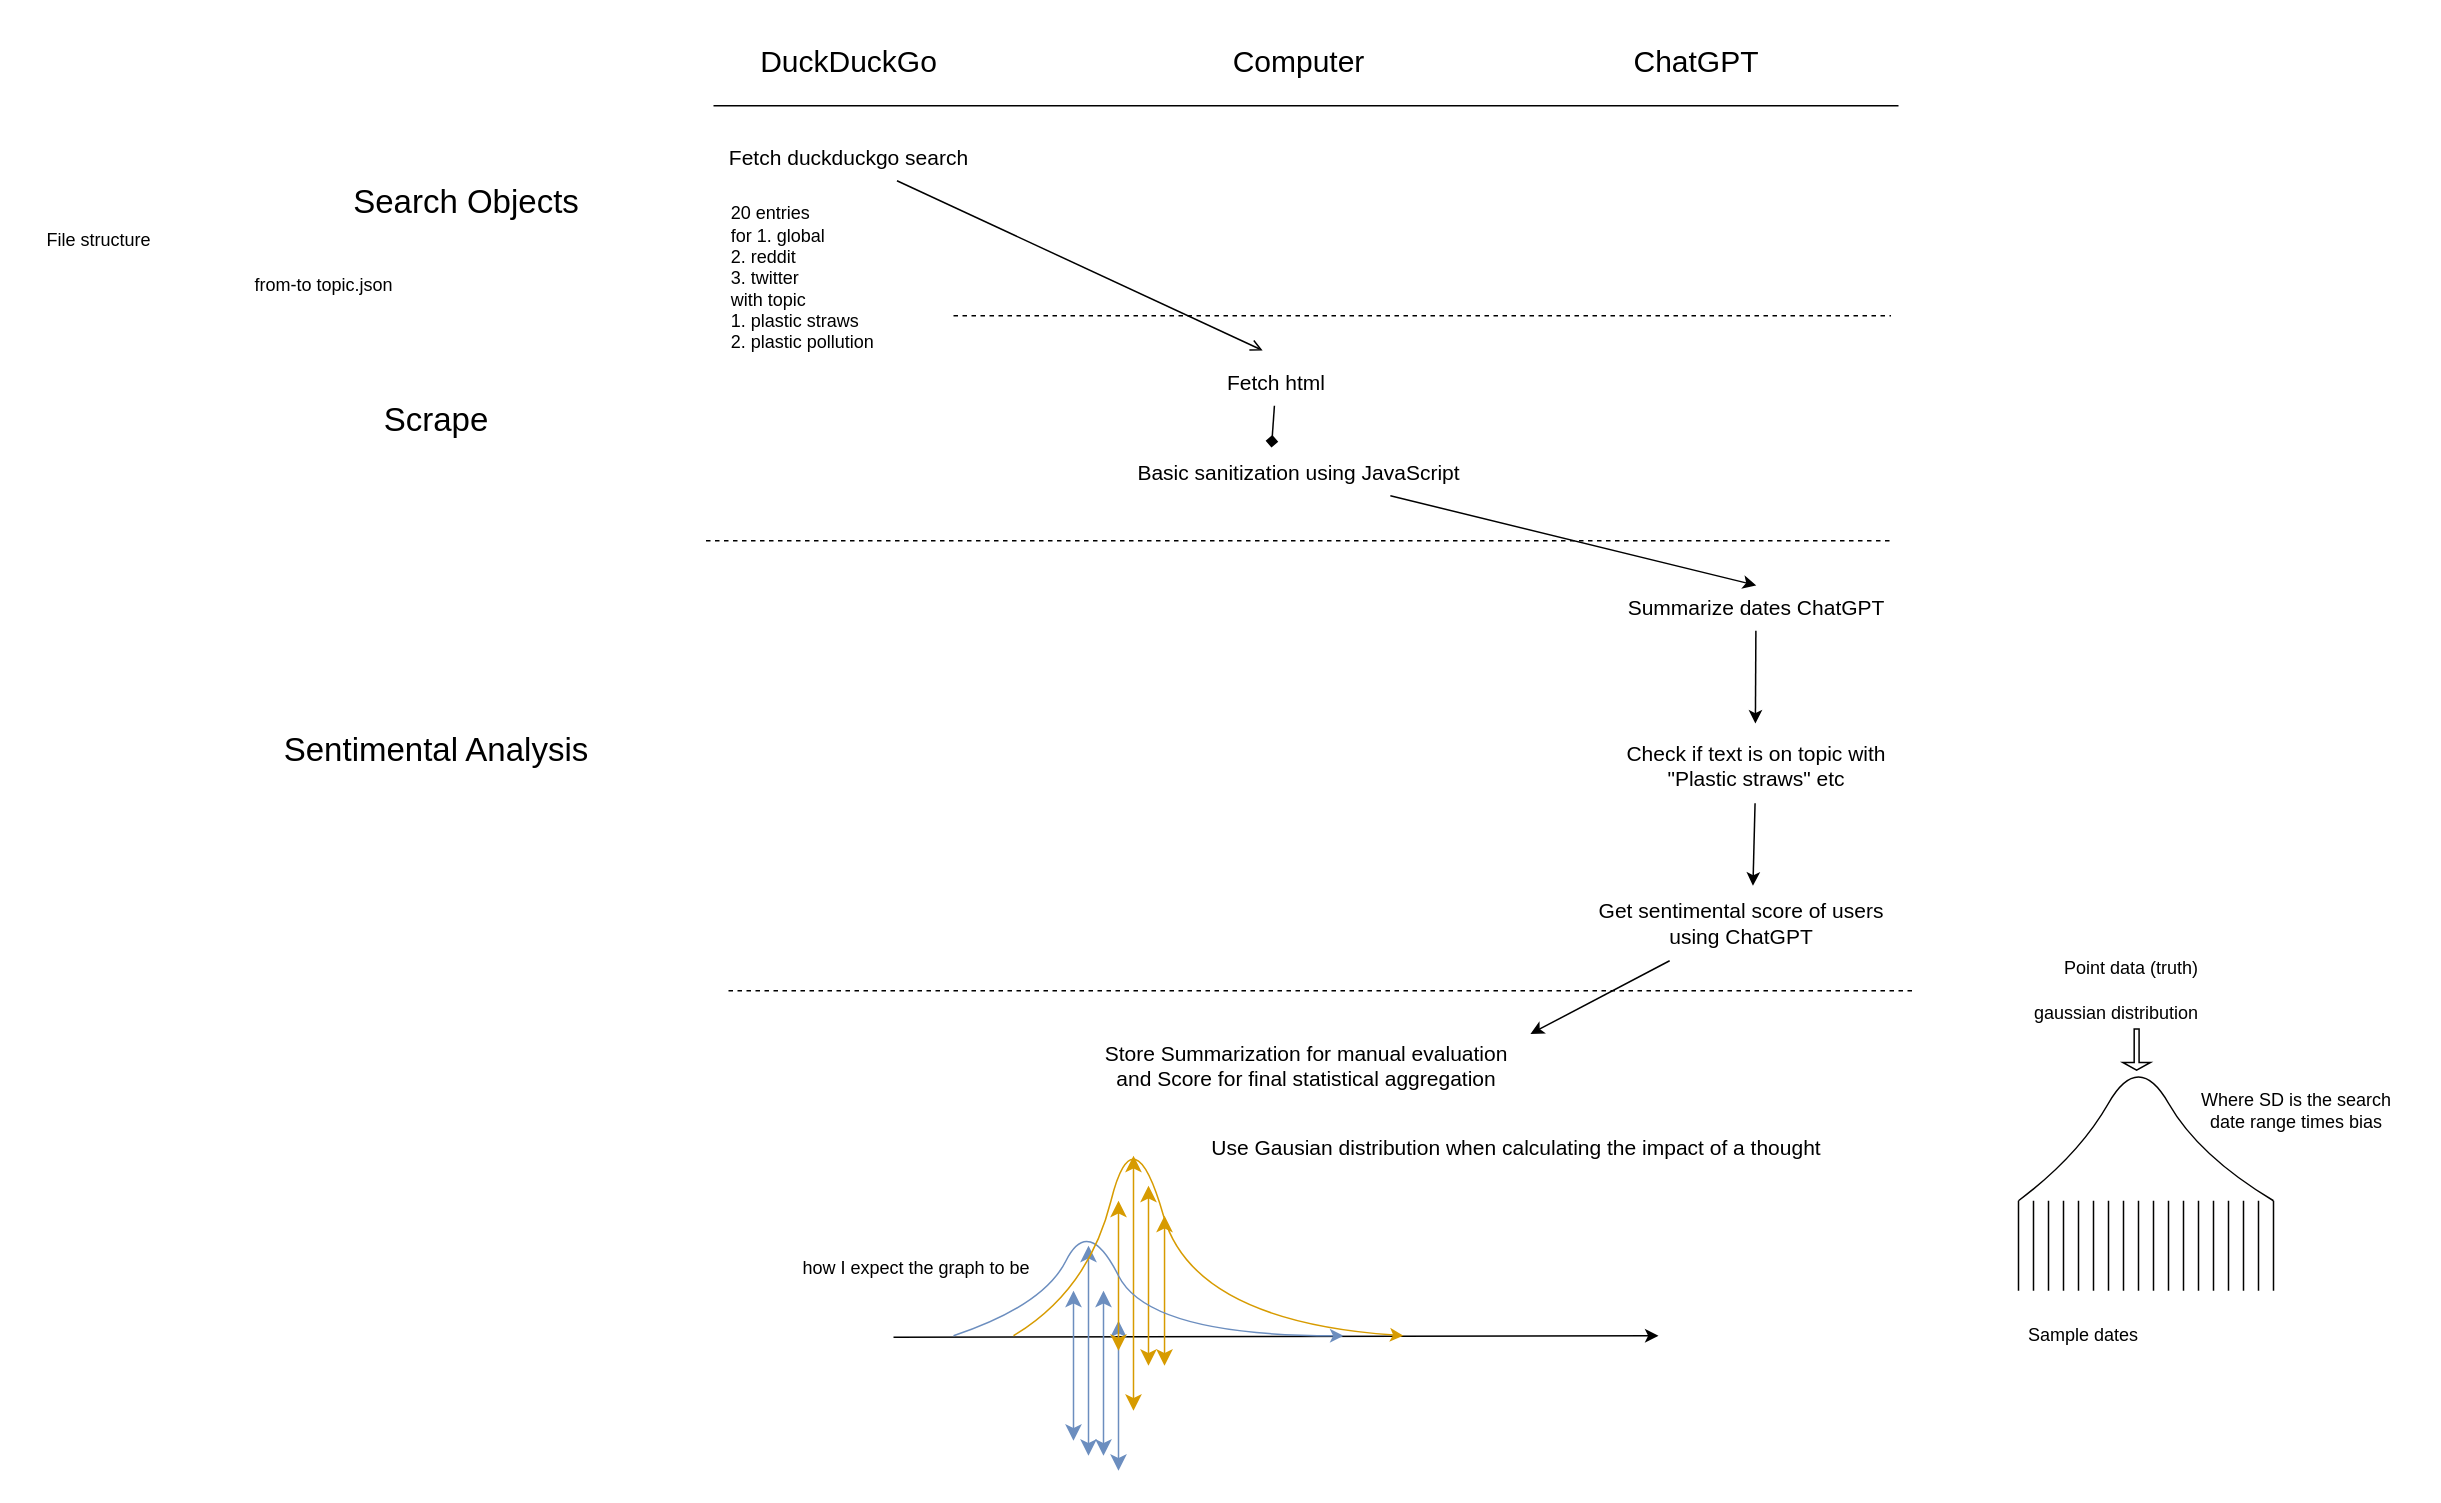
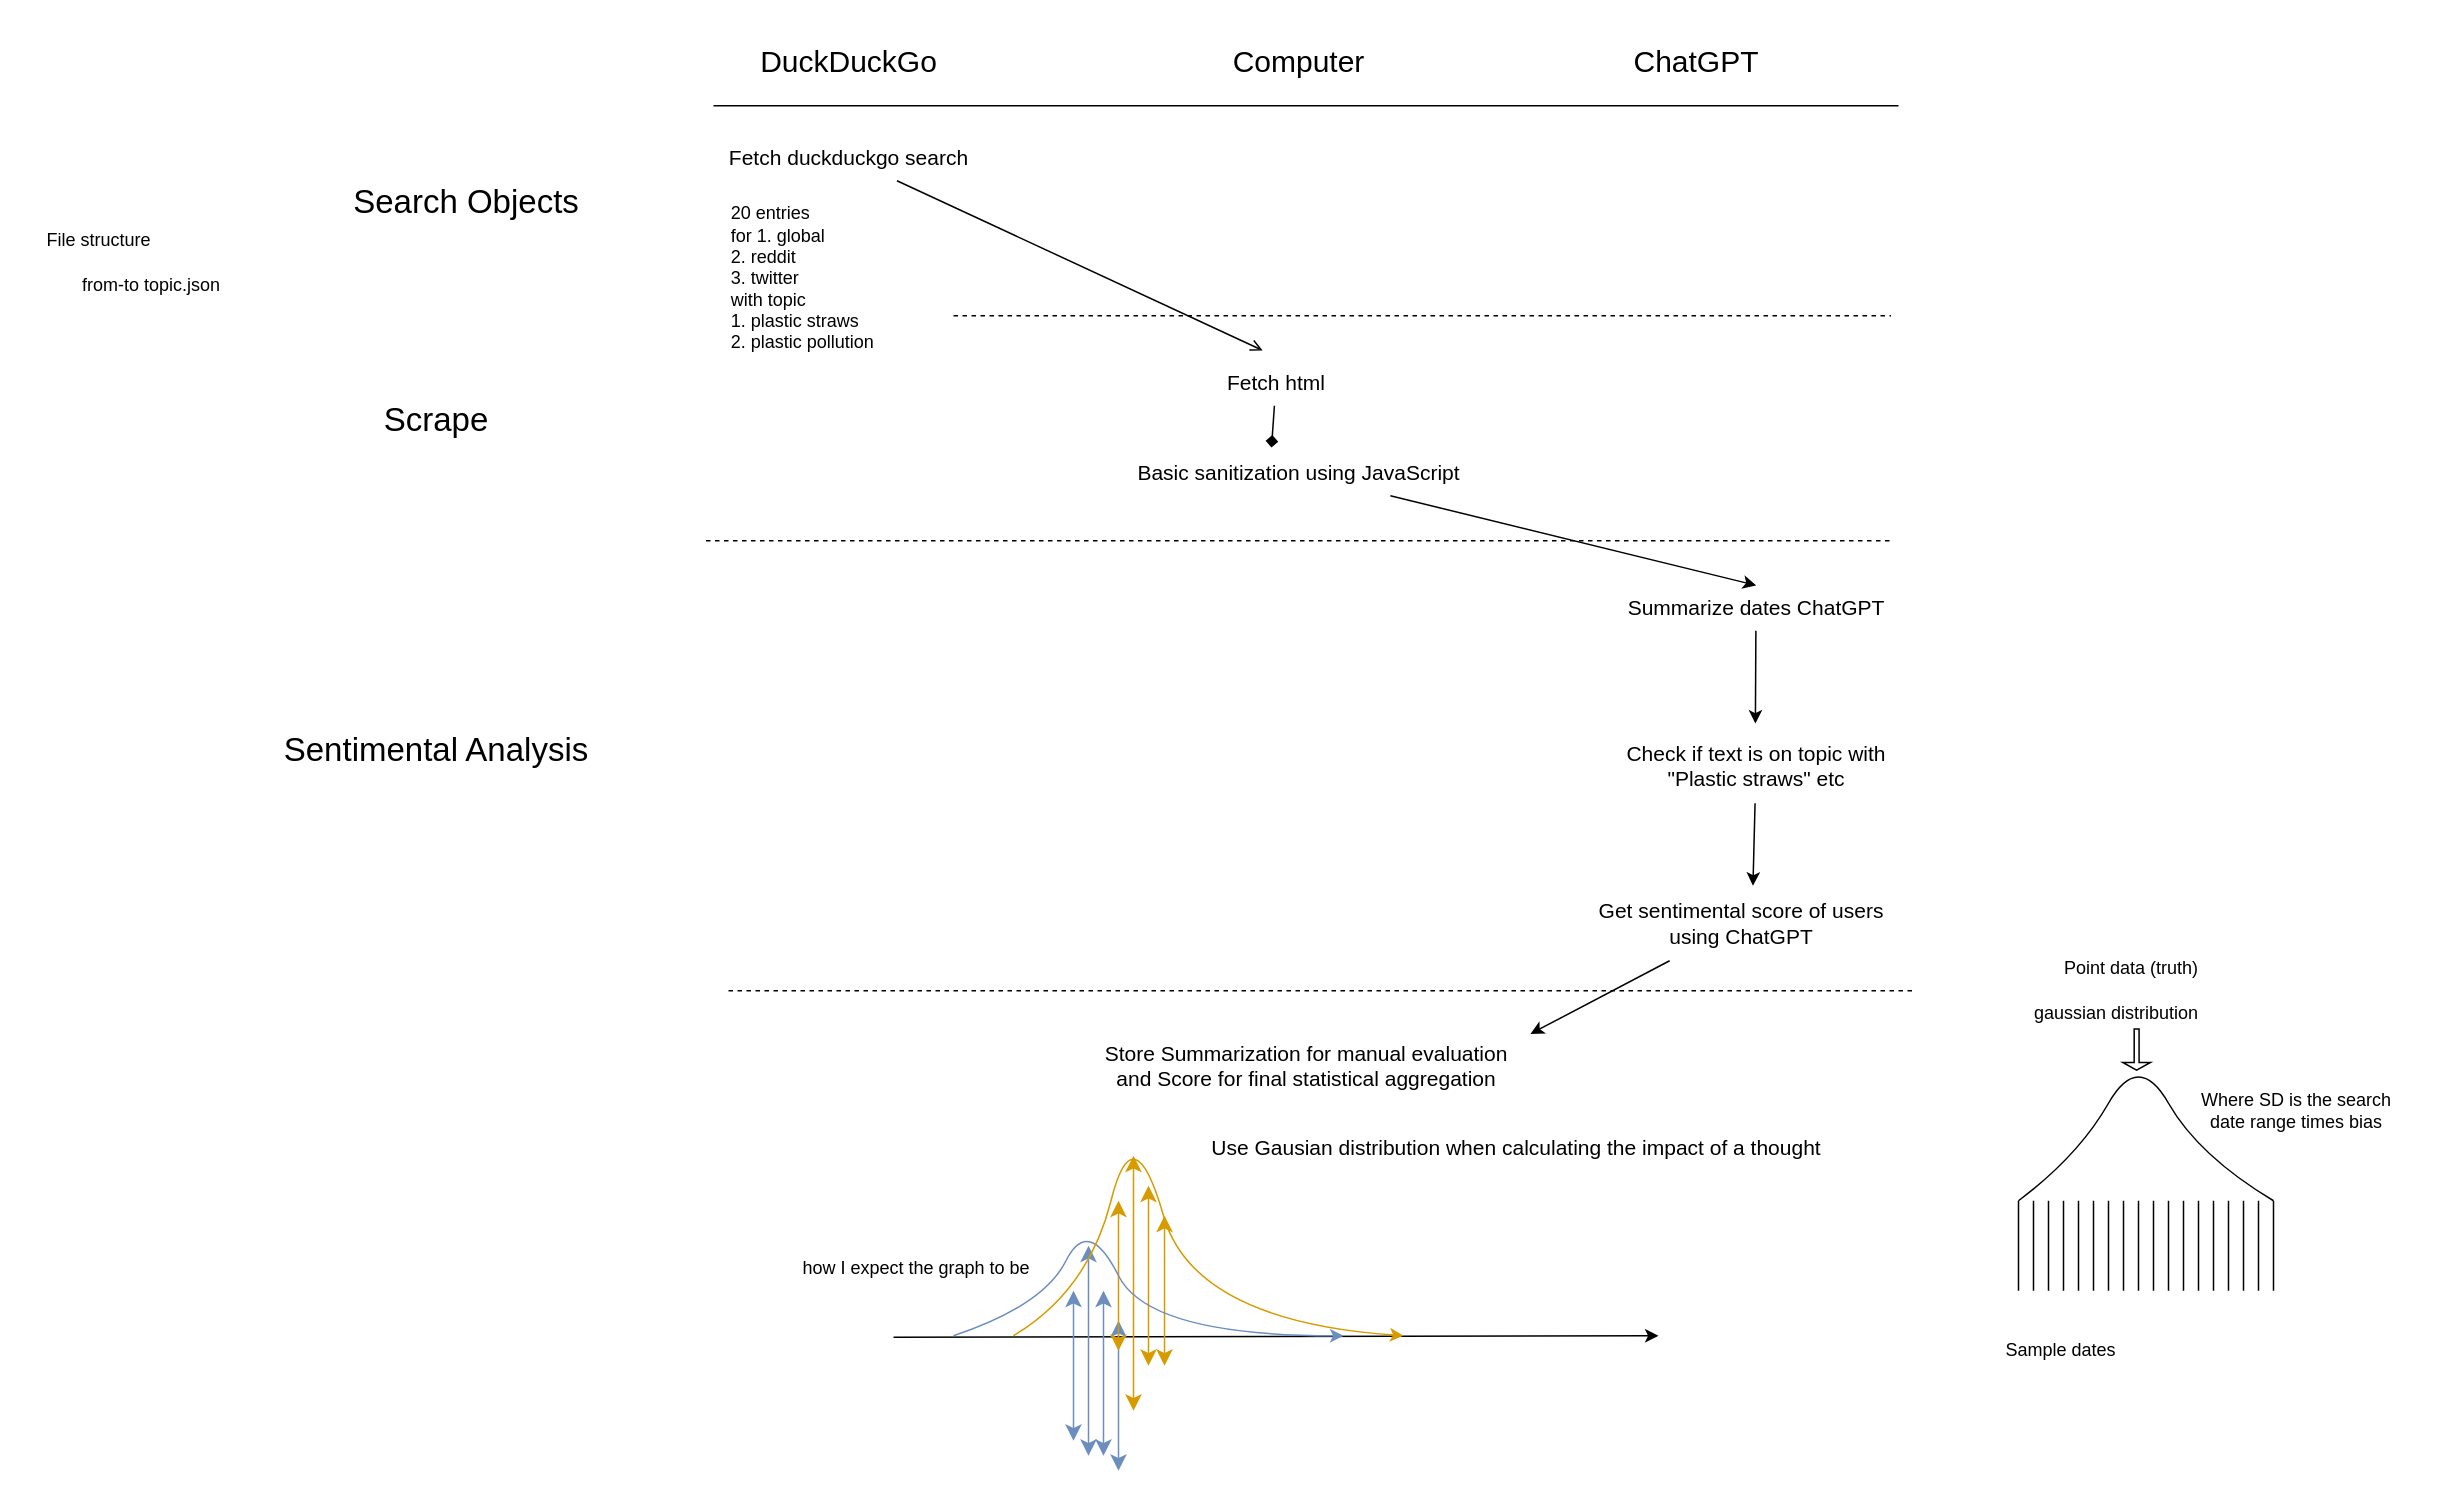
- <mxCell id="17" value="from-to topic.json" style="text;html=1;align=center;verticalAlign=middle;resizable=0;points=[];autosize=1;strokeColor=none;fillColor=none;" parent="1" vertex="1"><mxGeometry x="155" y="175" width="120" height="30" as="geometry" /></mxCell>
+ <mxCell id="17" value="from-to topic.json" style="text;html=1;align=center;verticalAlign=middle;resizable=0;points=[];autosize=1;strokeColor=none;fillColor=none;" parent="1" vertex="1"><mxGeometry x="40" y="175" width="120" height="30" as="geometry" /></mxCell>
- <mxCell id="62" value="Sample dates" style="text;html=1;align=center;verticalAlign=middle;resizable=0;points=[];autosize=1;strokeColor=none;fillColor=none;" vertex="1" parent="1"><mxGeometry x="1337.5" y="875" width="100" height="30" as="geometry" /></mxCell>
+ <mxCell id="62" value="Sample dates" style="text;html=1;align=center;verticalAlign=middle;resizable=0;points=[];autosize=1;strokeColor=none;fillColor=none;" vertex="1" parent="1"><mxGeometry x="1322.5" y="885" width="100" height="30" as="geometry" /></mxCell>
